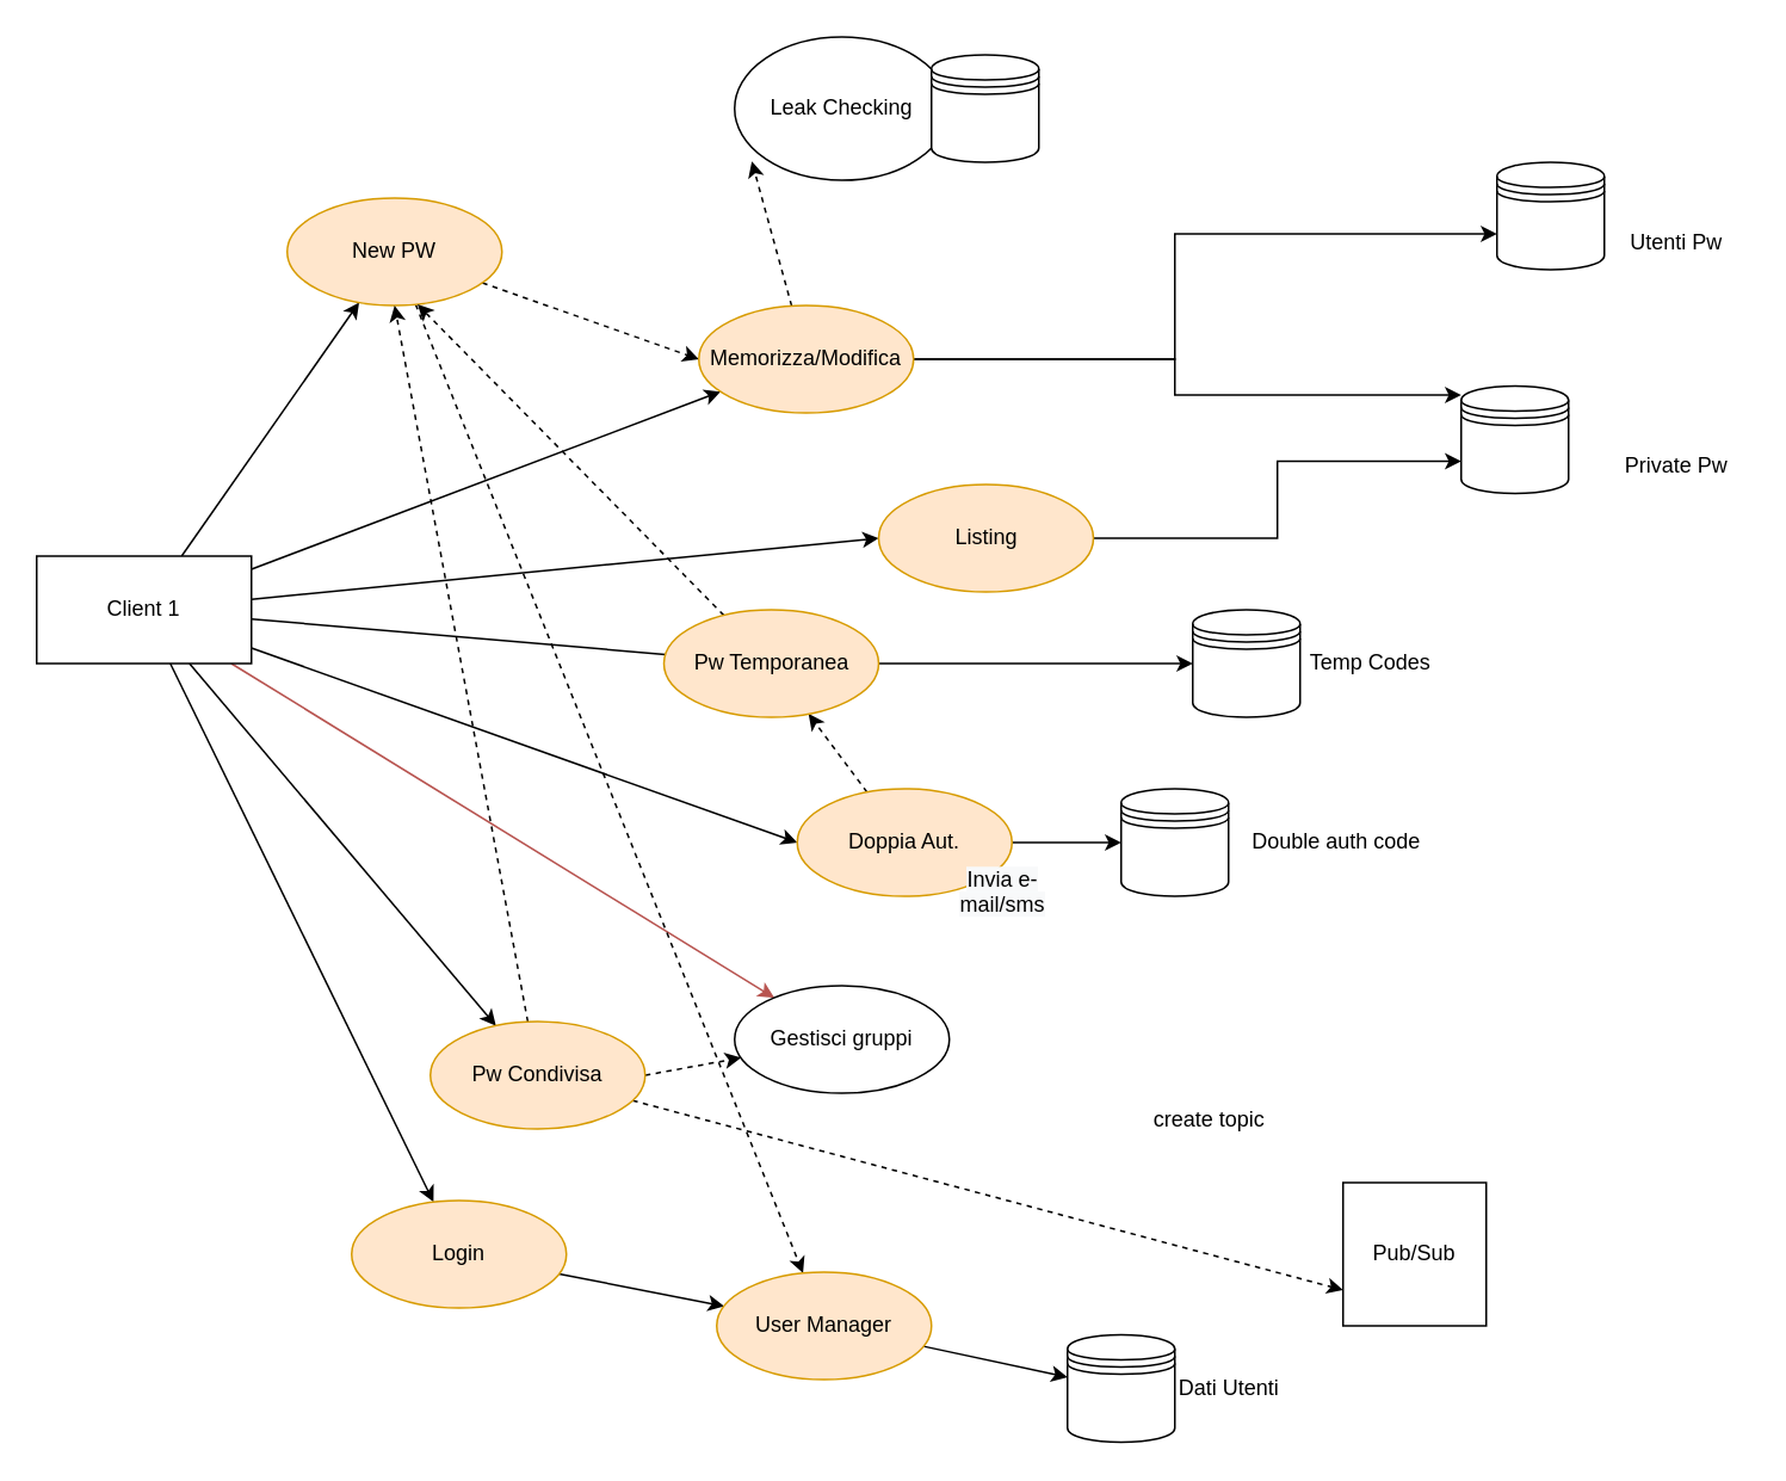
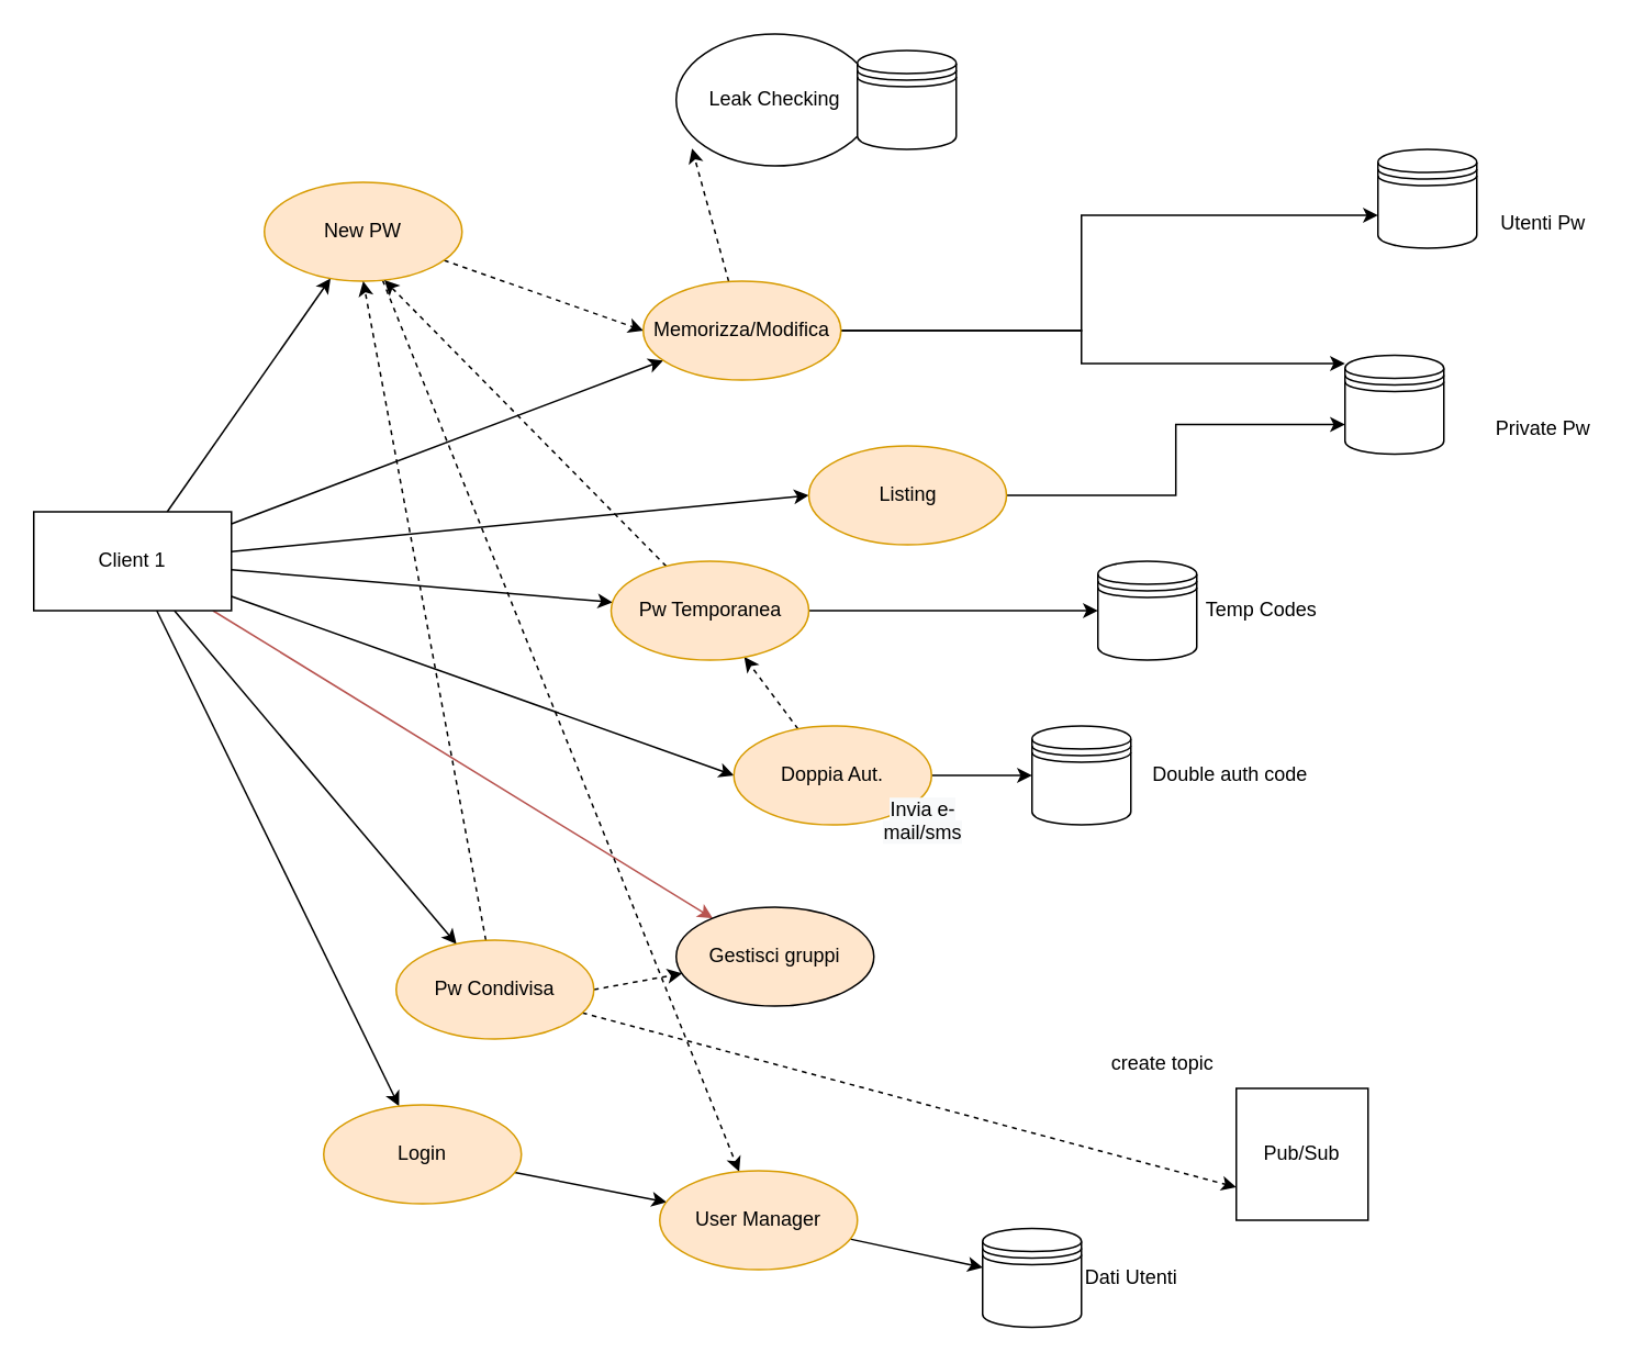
- <mxCell id="6" value="" style="rounded=0;orthogonalLoop=1;jettySize=auto;html=1;endArrow=none;" parent="1" source="10" target="25" edge="1"><mxGeometry relative="1" as="geometry" /></mxCell>
+ <mxCell id="6" value="" style="rounded=0;orthogonalLoop=1;jettySize=auto;html=1;" parent="1" source="10" target="25" edge="1"><mxGeometry relative="1" as="geometry" /></mxCell>
- <mxCell id="32" value="Gestisci gruppi" style="ellipse;whiteSpace=wrap;html=1;rounded=0;" parent="1" vertex="1"><mxGeometry x="410" y="550" width="120" height="60" as="geometry" /></mxCell>
+ <mxCell id="32" value="Gestisci gruppi" style="ellipse;whiteSpace=wrap;html=1;rounded=0;fillColor=#ffe6cc;" parent="1" vertex="1"><mxGeometry x="410" y="550" width="120" height="60" as="geometry" /></mxCell>
- <mxCell id="33" value="create topic" style="text;html=1;align=center;verticalAlign=middle;resizable=0;points=[];autosize=1;strokeColor=none;fillColor=none;" parent="1" vertex="1"><mxGeometry x="630" y="610" width="90" height="30" as="geometry" /></mxCell>
+ <mxCell id="33" value="create topic" style="text;html=1;align=center;verticalAlign=middle;resizable=0;points=[];autosize=1;strokeColor=none;fillColor=none;" parent="1" vertex="1"><mxGeometry x="660" y="630" width="90" height="30" as="geometry" /></mxCell>
